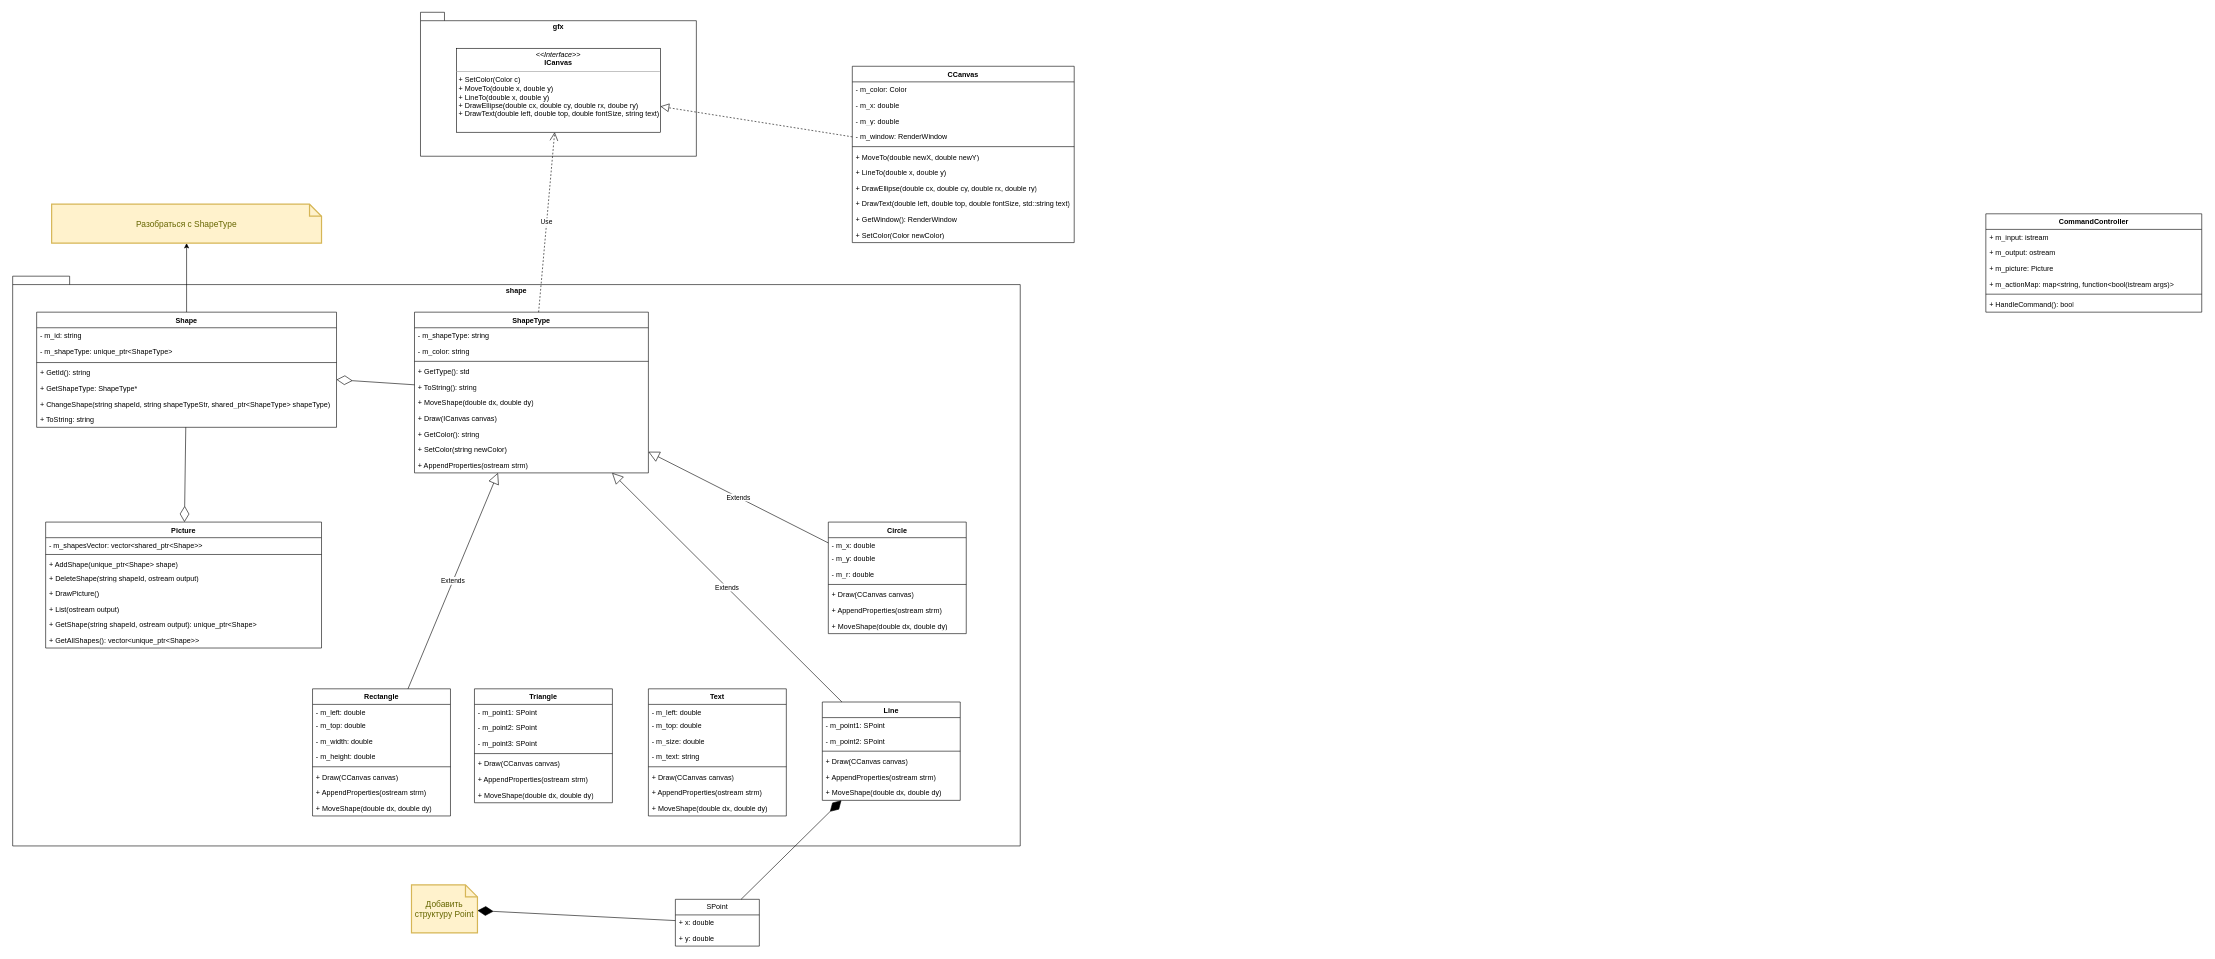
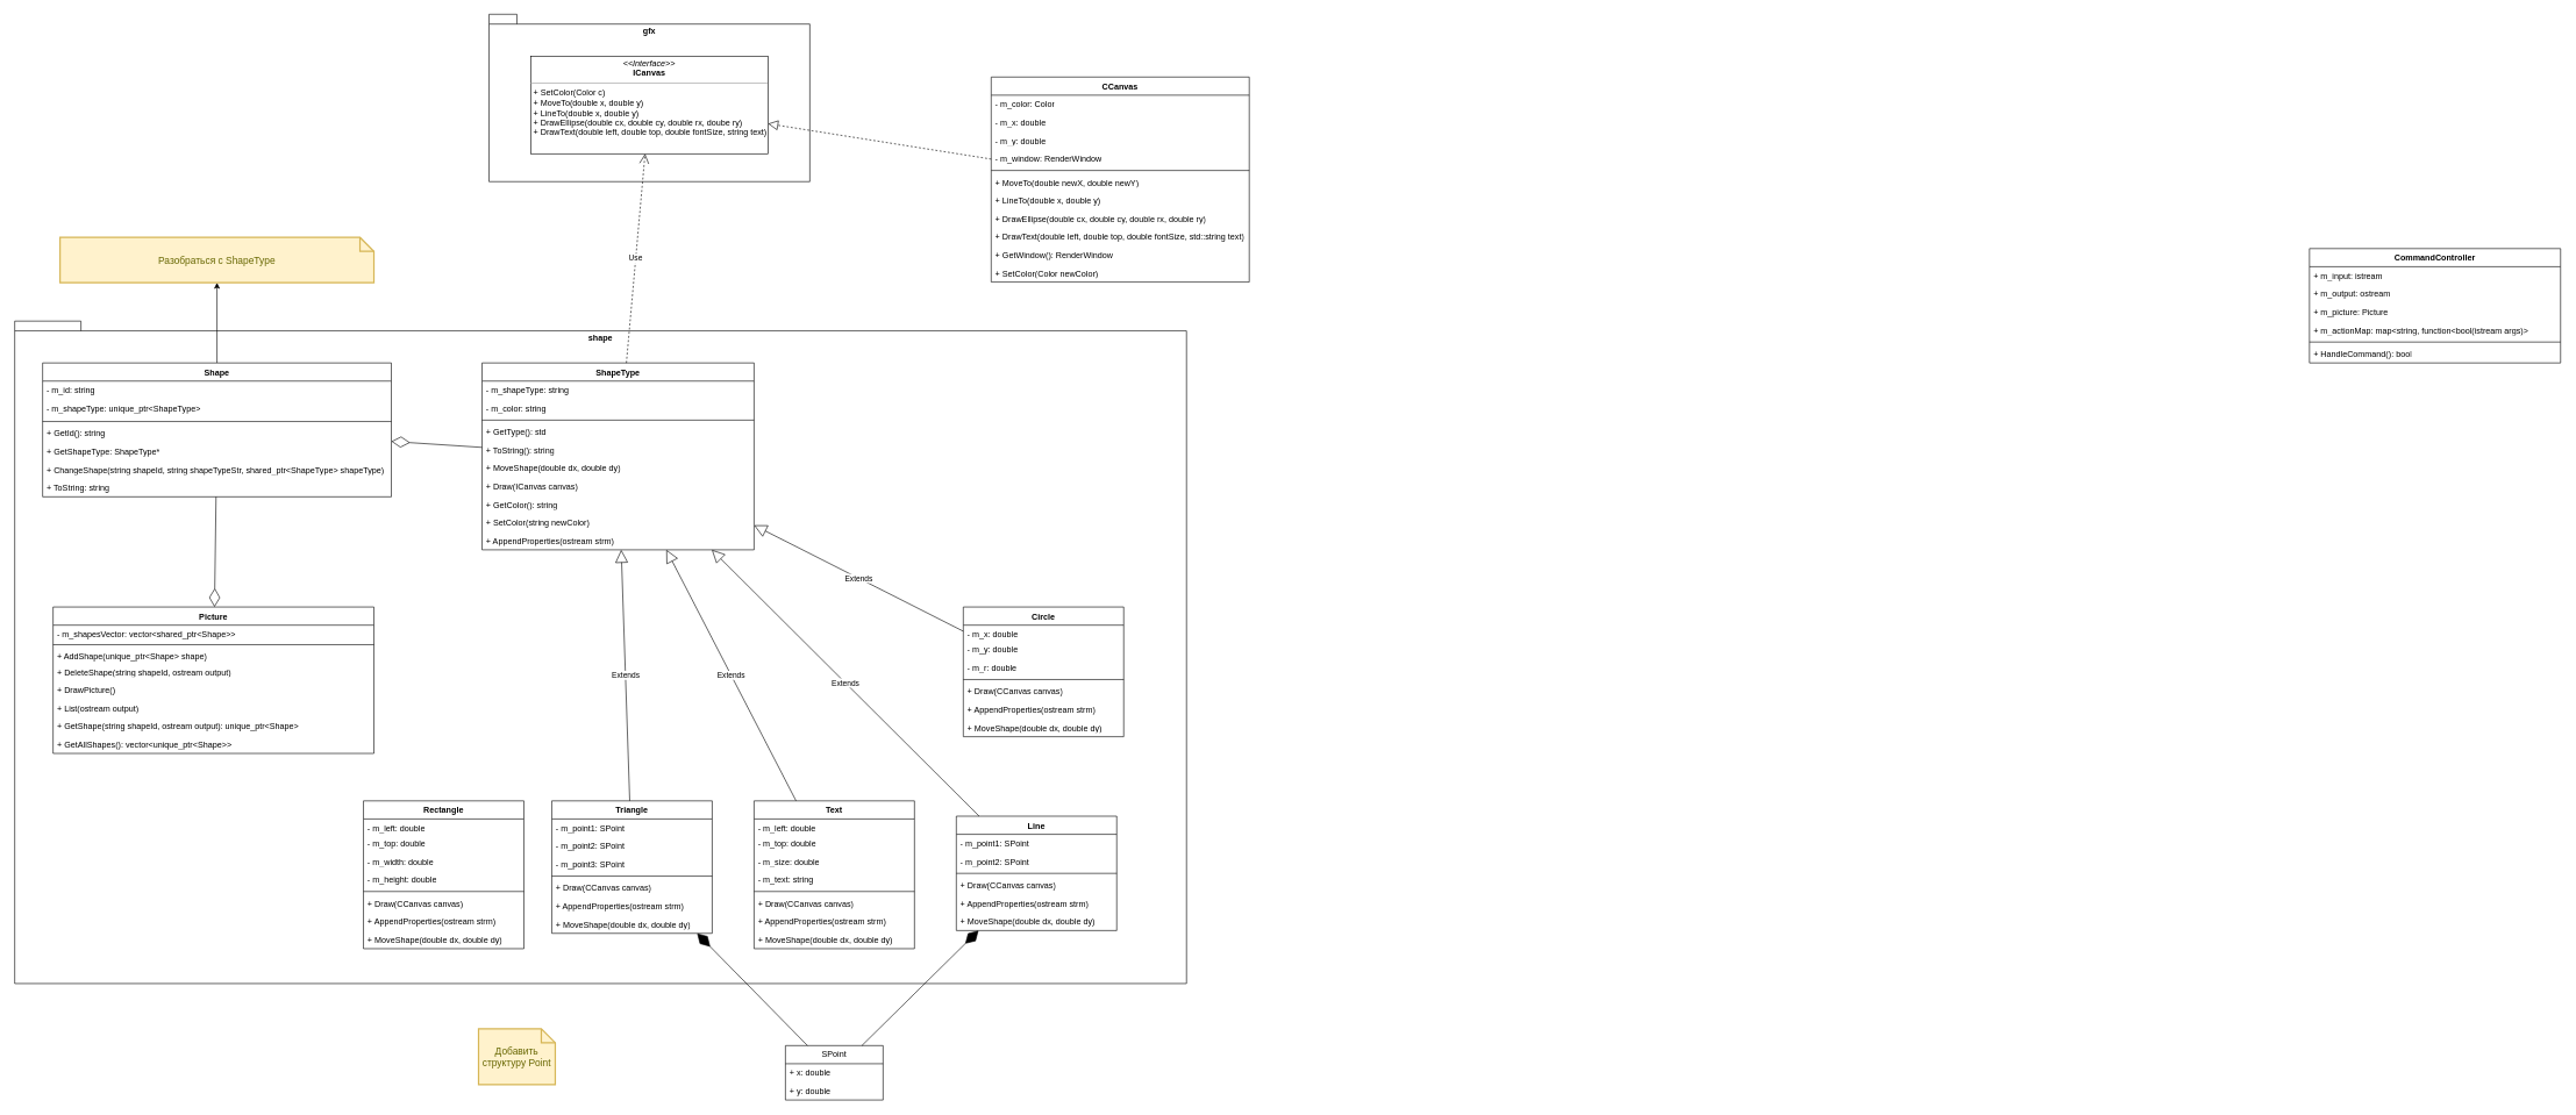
+ <mxCell id="93" value="Extends" style="endArrow=block;endSize=16;endFill=0;html=1;rounded=0;" parent="1" source="84" target="12" edge="1"><mxGeometry width="160" relative="1" as="geometry"><mxPoint x="970" y="990" as="sourcePoint" /><mxPoint x="1130" y="990" as="targetPoint" /></mxGeometry></mxCell>
- <mxCell id="83" value="Extends" style="endArrow=block;endSize=16;endFill=0;html=1;rounded=0;" parent="1" source="74" target="12" edge="1"><mxGeometry width="160" relative="1" as="geometry"><mxPoint x="910" y="900" as="sourcePoint" /><mxPoint x="1070" y="900" as="targetPoint" /></mxGeometry></mxCell>
+ <mxCell id="102" value="Extends" style="endArrow=block;endSize=16;endFill=0;html=1;rounded=0;" parent="1" source="94" target="12" edge="1"><mxGeometry width="160" relative="1" as="geometry"><mxPoint x="1040" y="880" as="sourcePoint" /><mxPoint x="1200" y="880" as="targetPoint" /></mxGeometry></mxCell>
- <mxCell id="108" value="" style="endArrow=diamondThin;endFill=1;endSize=24;html=1;rounded=0;" parent="1" source="23" target="107" edge="1"><mxGeometry width="160" relative="1" as="geometry"><mxPoint x="900" y="1490" as="sourcePoint" /><mxPoint x="960" y="1310" as="targetPoint" /></mxGeometry></mxCell>
+ <mxCell id="108" value="" style="endArrow=diamondThin;endFill=1;endSize=24;html=1;rounded=0;" parent="1" source="23" target="94" edge="1"><mxGeometry width="160" relative="1" as="geometry"><mxPoint x="900" y="1490" as="sourcePoint" /><mxPoint x="960" y="1310" as="targetPoint" /></mxGeometry></mxCell>
